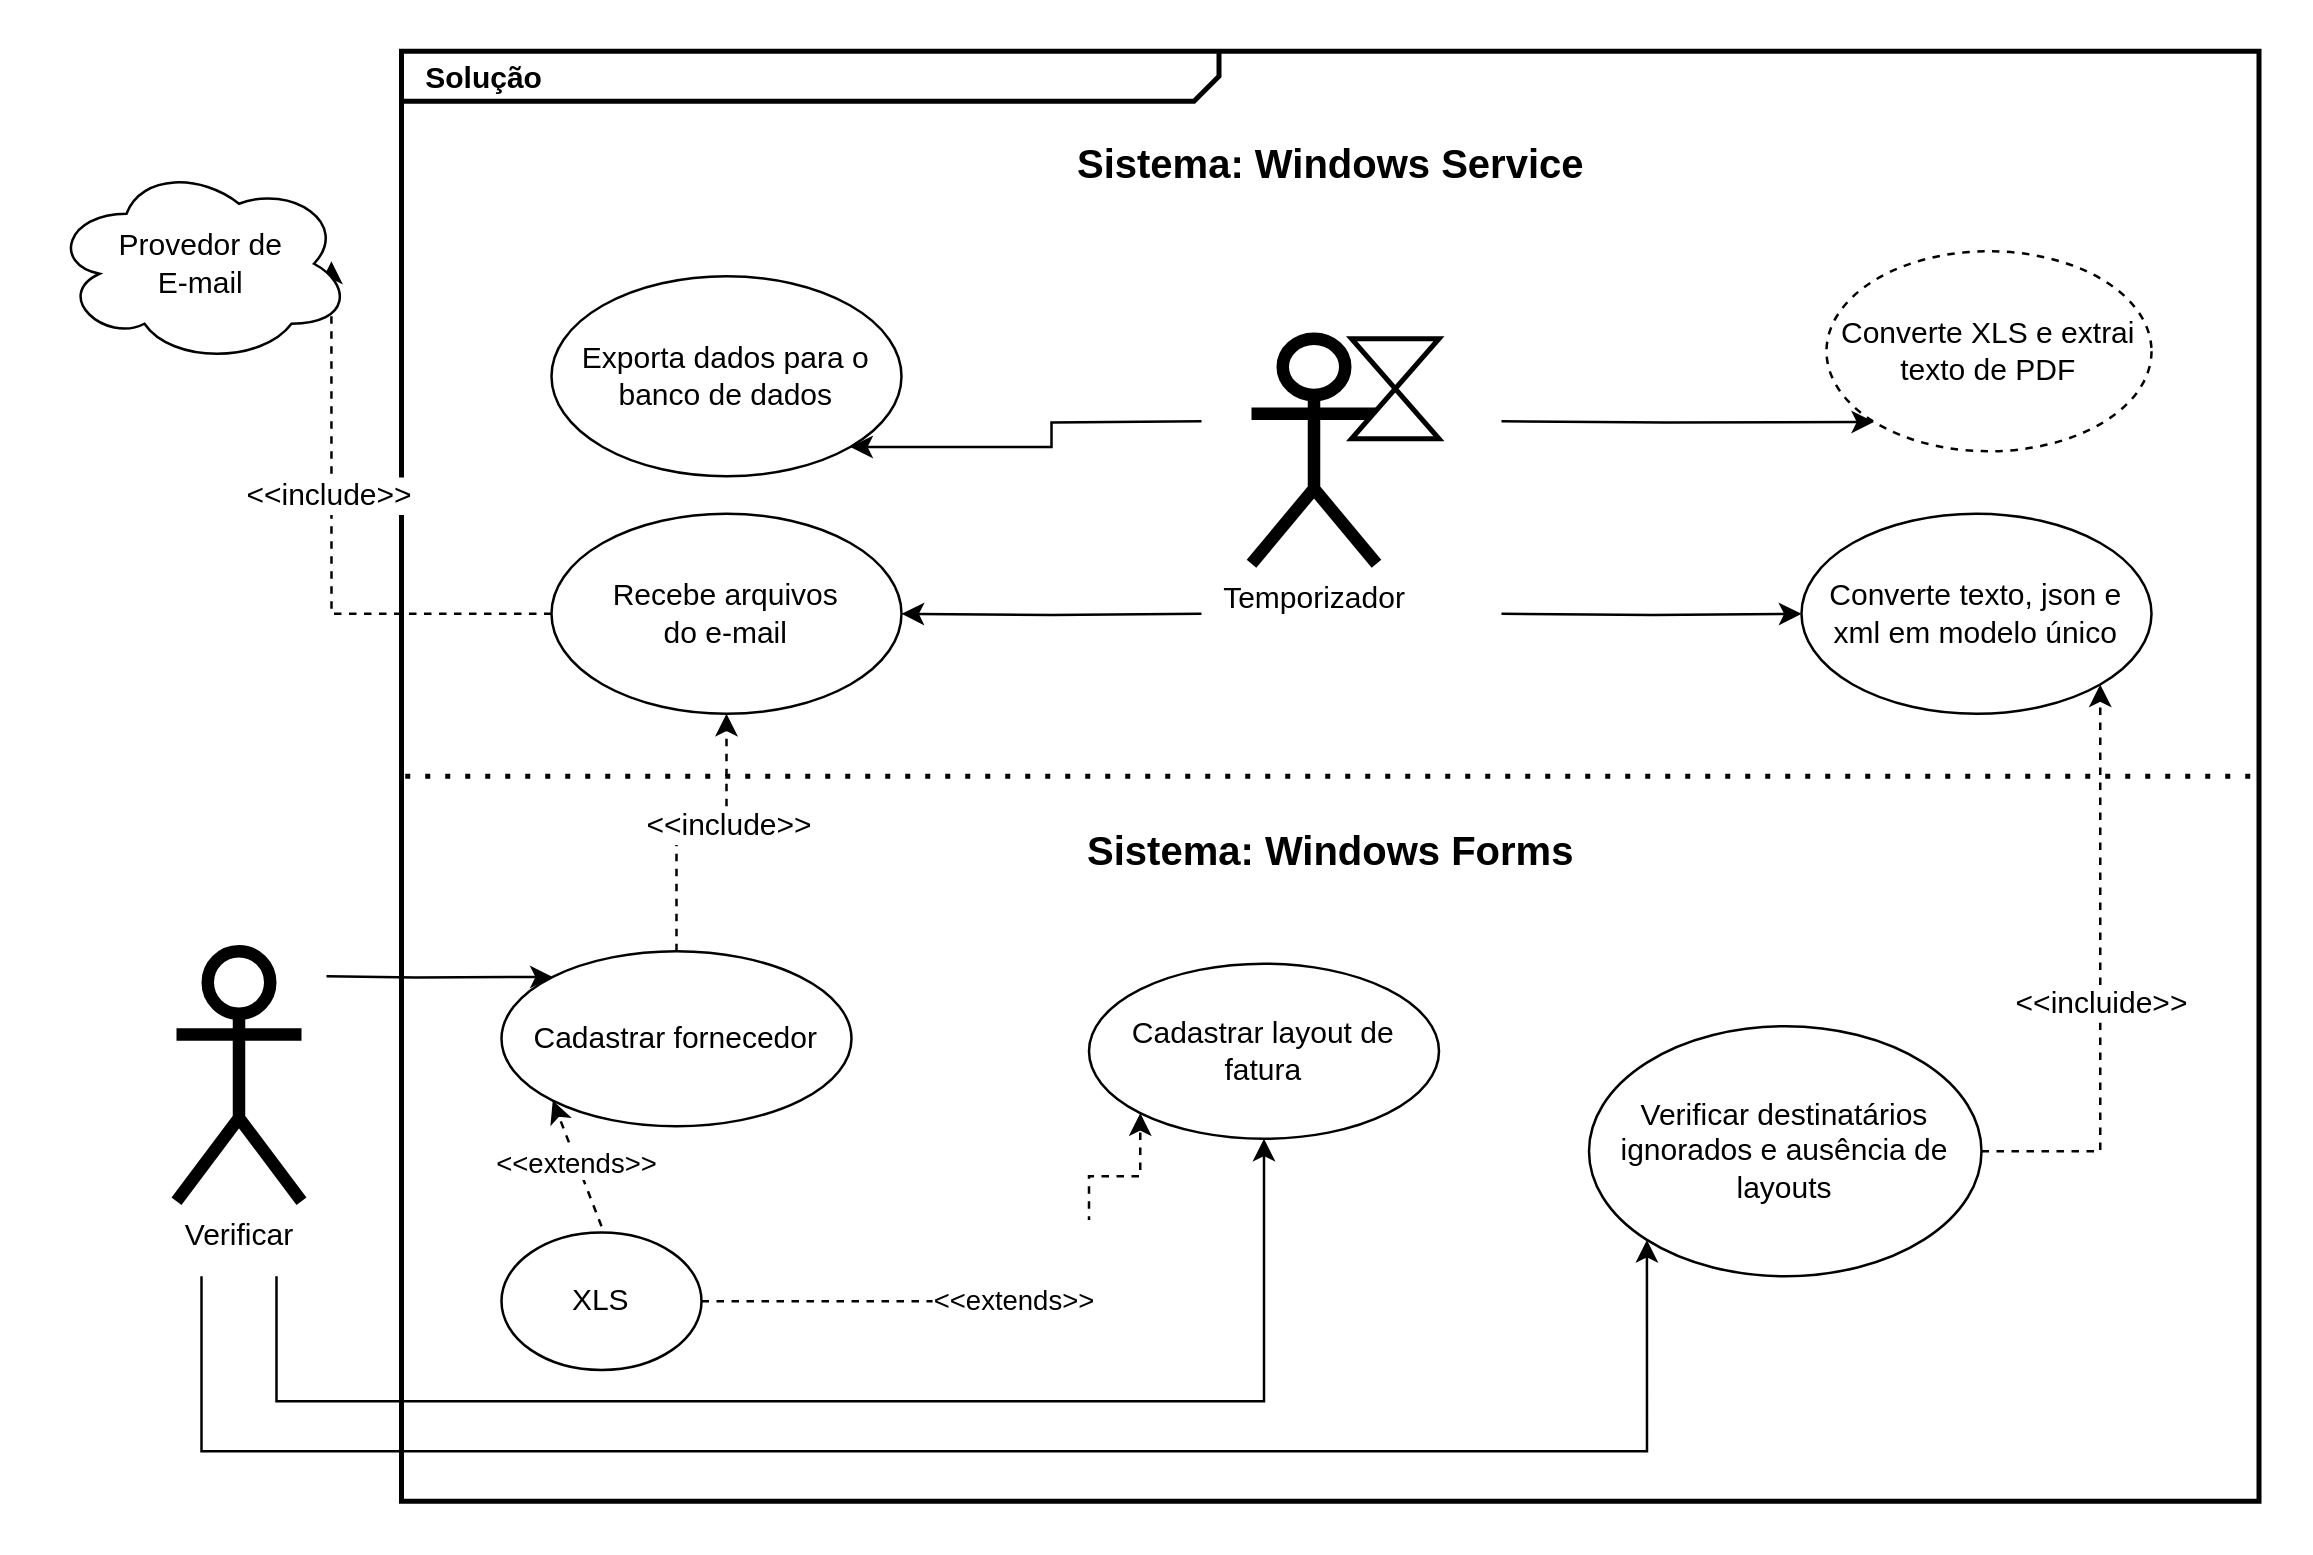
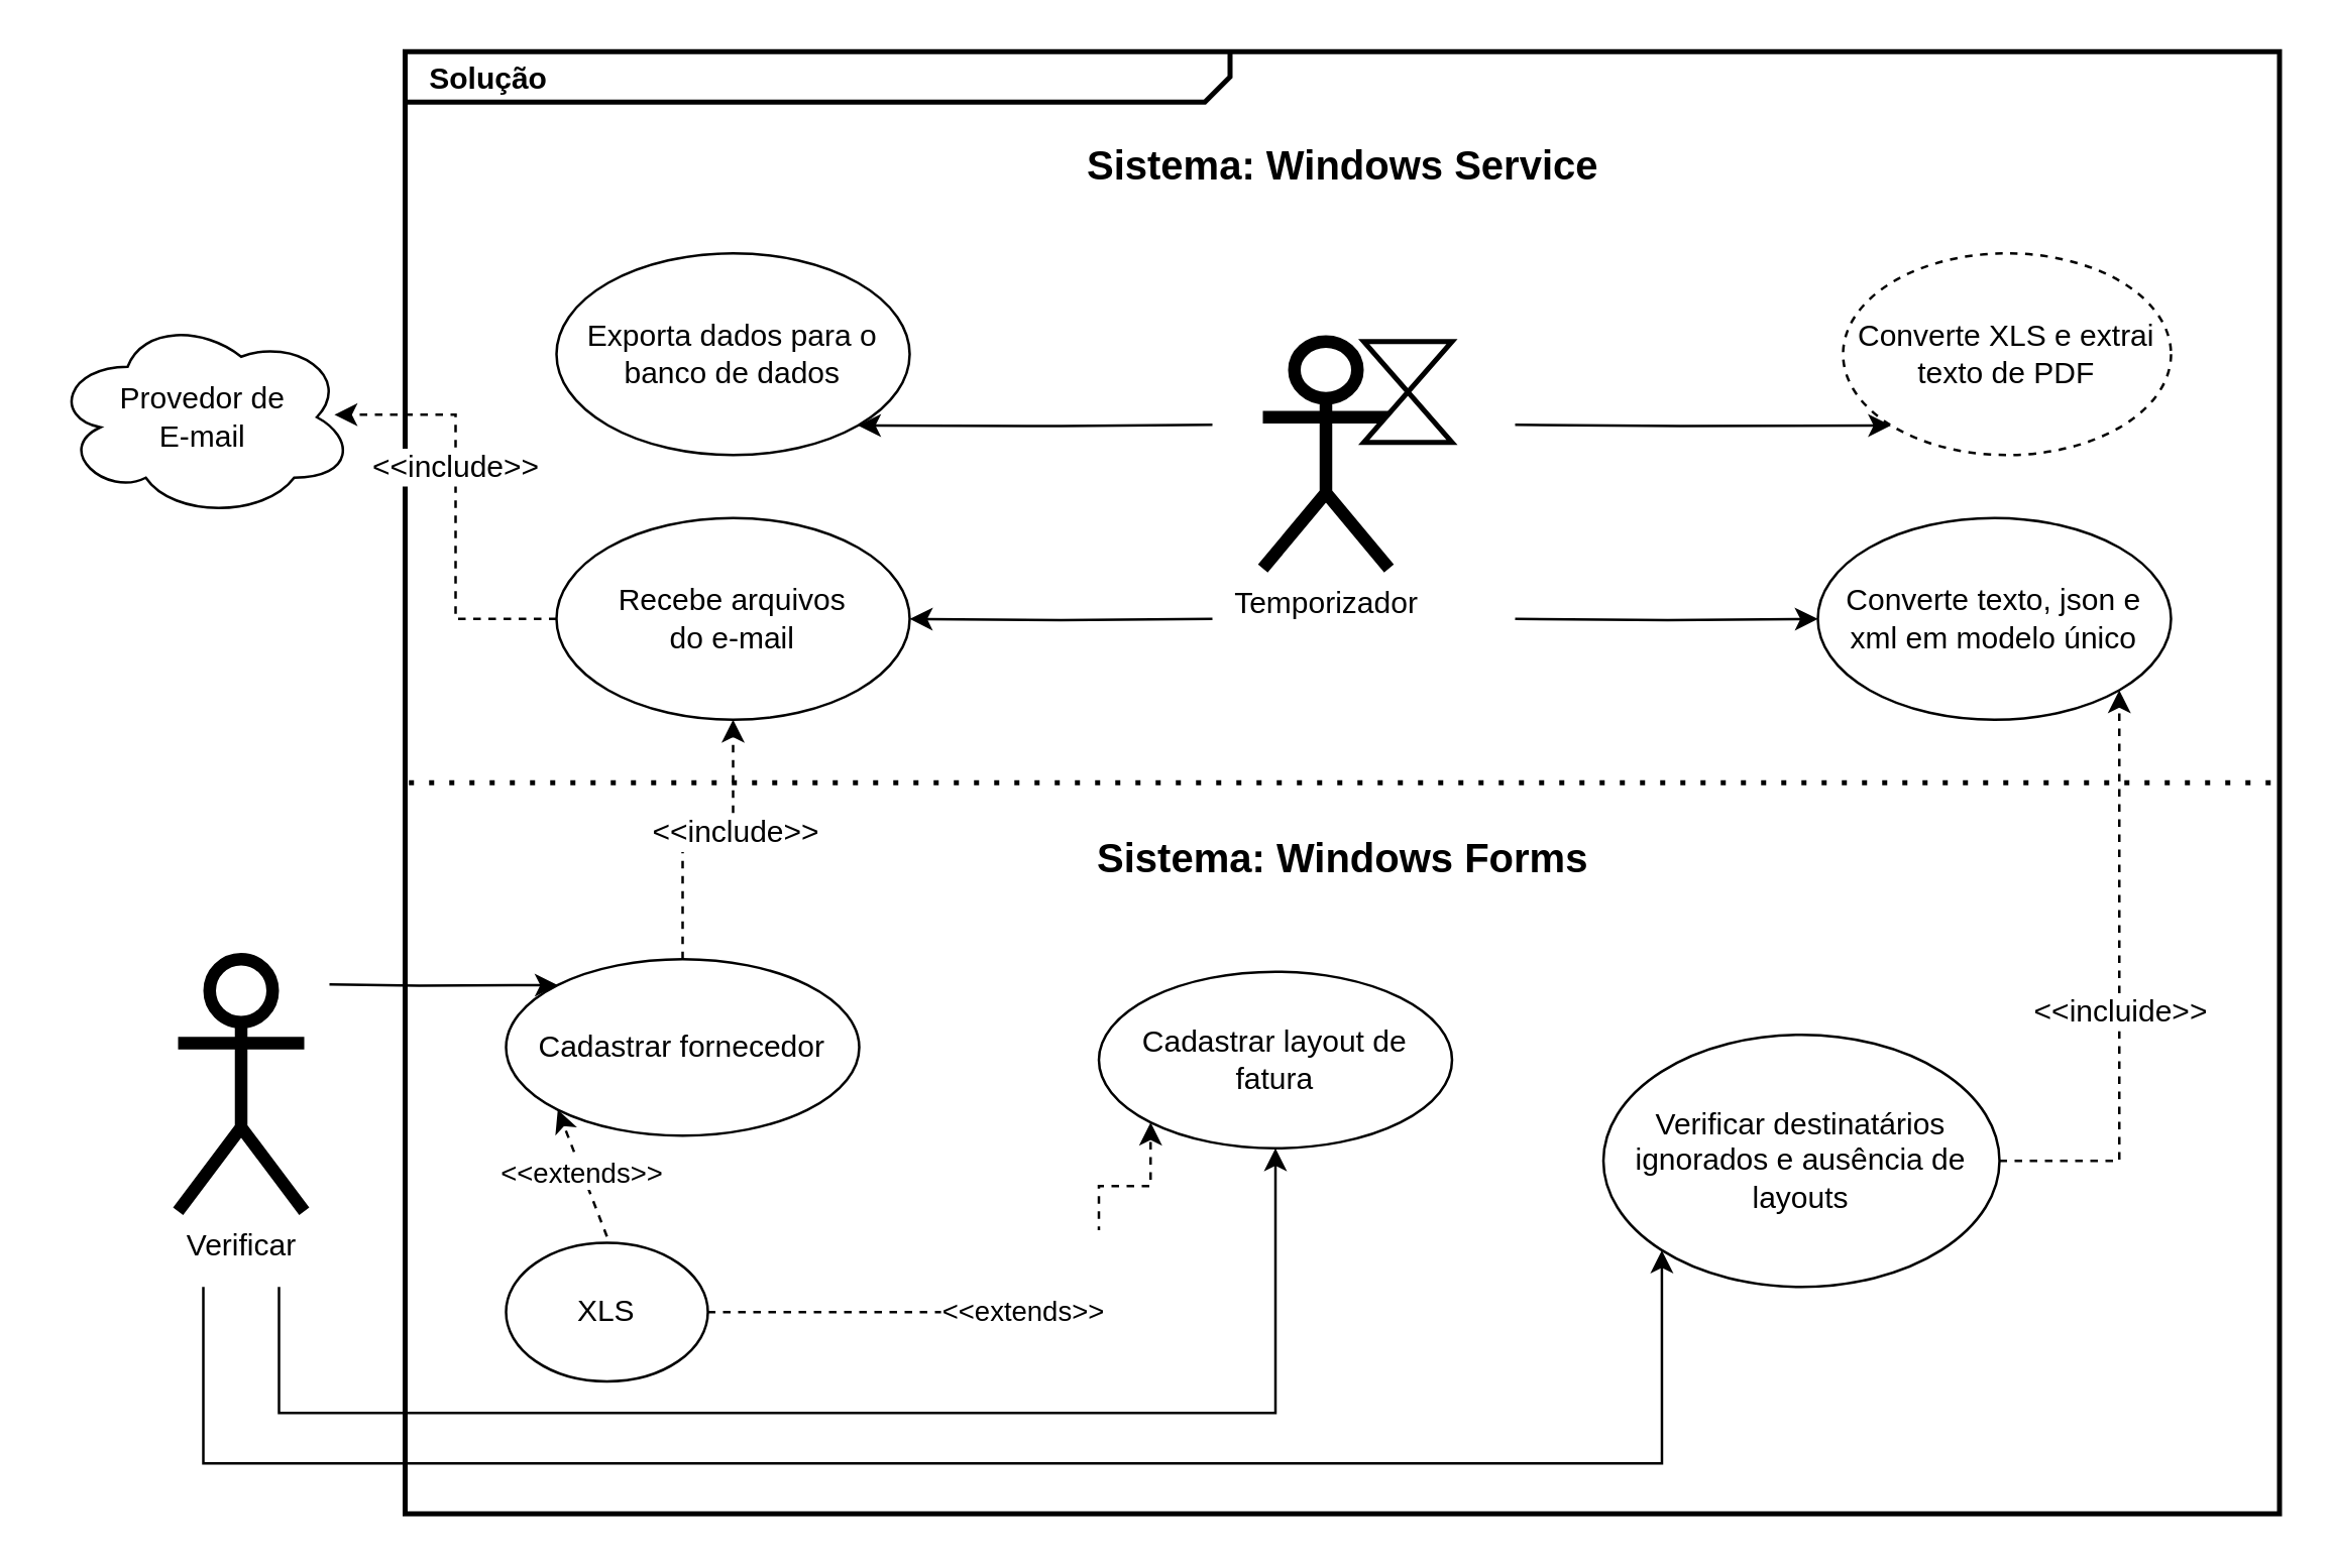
- <mxCell id="32" value="Provedor de &lt;br&gt;E-mail" style="ellipse;shape=cloud;whiteSpace=wrap;html=1;fontSize=12;" vertex="1" parent="1"><mxGeometry x="20" y="65" width="120" height="80" as="geometry" /></mxCell>
+ <mxCell id="32" value="Provedor de &lt;br&gt;E-mail" style="ellipse;shape=cloud;whiteSpace=wrap;html=1;fontSize=12;" vertex="1" parent="1"><mxGeometry x="20" y="125" width="120" height="80" as="geometry" /></mxCell>
- <mxCell id="31" value="Exporta dados para o banco de dados" style="ellipse;whiteSpace=wrap;html=1;fontSize=12;" vertex="1" parent="1"><mxGeometry x="220" y="110" width="140" height="80" as="geometry" /></mxCell>
+ <mxCell id="31" value="Exporta dados para o banco de dados" style="ellipse;whiteSpace=wrap;html=1;fontSize=12;" vertex="1" parent="1"><mxGeometry x="220" y="100" width="140" height="80" as="geometry" /></mxCell>
